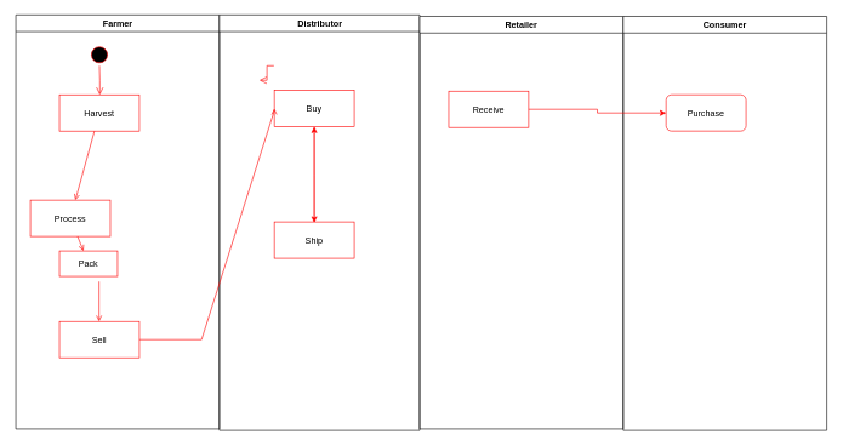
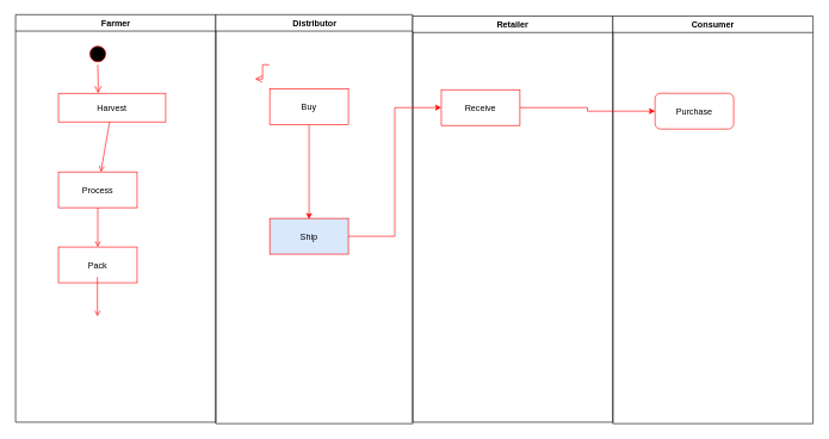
- <mxCell id="5" value="Harvest" style="strokeColor=#FF0000;" parent="2" vertex="1"><mxGeometry x="60" y="110" width="110" height="50" as="geometry" /></mxCell>
+ <mxCell id="5" value="Harvest" style="strokeColor=#FF0000;" parent="2" vertex="1"><mxGeometry x="60" y="110" width="150" height="40" as="geometry" /></mxCell>
- <mxCell id="21" value="" style="endArrow=open;strokeColor=#FF0000;endFill=1;rounded=0;exitX=1;exitY=0.5;exitDx=0;exitDy=0;entryX=0;entryY=0.5;entryDx=0;entryDy=0;" parent="1" source="10" target="17" edge="1"><mxGeometry relative="1" as="geometry"><mxPoint x="349.856" y="395" as="targetPoint" /><Array as="points"><mxPoint x="276" y="467" /><mxPoint x="376" y="152" /></Array></mxGeometry></mxCell>
- <mxCell id="6" value="Process" style="strokeColor=#FF0000;" parent="2" vertex="1"><mxGeometry x="20" y="255" width="110" height="50" as="geometry" /></mxCell>
+ <mxCell id="6" value="Process" style="strokeColor=#FF0000;" parent="2" vertex="1"><mxGeometry x="60" y="220" width="110" height="50" as="geometry" /></mxCell>
- <mxCell id="24" style="edgeStyle=orthogonalEdgeStyle;rounded=0;orthogonalLoop=1;jettySize=auto;html=1;strokeColor=#FF0000;" edge="1" parent="1" source="18" target="17"><mxGeometry relative="1" as="geometry" /></mxCell>
+ <mxCell id="24" style="edgeStyle=orthogonalEdgeStyle;rounded=0;orthogonalLoop=1;jettySize=auto;html=1;entryX=0;entryY=0.5;entryDx=0;entryDy=0;strokeColor=#FF0000;" edge="1" parent="1" source="18" target="20"><mxGeometry relative="1" as="geometry" /></mxCell>
- <mxCell id="18" value="Ship" style="strokeColor=#FF0000;" vertex="1" parent="12"><mxGeometry x="75.5" y="285" width="110" height="50" as="geometry" /></mxCell>
+ <mxCell id="18" value="Ship" style="strokeColor=#FF0000;fillColor=#dae8fc;" vertex="1" parent="12"><mxGeometry x="75.5" y="285" width="110" height="50" as="geometry" /></mxCell>
- <mxCell id="8" value="Pack" style="strokeColor=#FF0000;" parent="2" vertex="1"><mxGeometry x="60" y="325" width="80" height="35" as="geometry" /></mxCell>
+ <mxCell id="8" value="Pack" style="strokeColor=#FF0000;" parent="2" vertex="1"><mxGeometry x="60" y="325" width="110" height="50" as="geometry" /></mxCell>
- <mxCell id="10" value="Sell" style="strokeColor=#FF0000;" vertex="1" parent="2"><mxGeometry x="60" y="422" width="110" height="50" as="geometry" /></mxCell>
